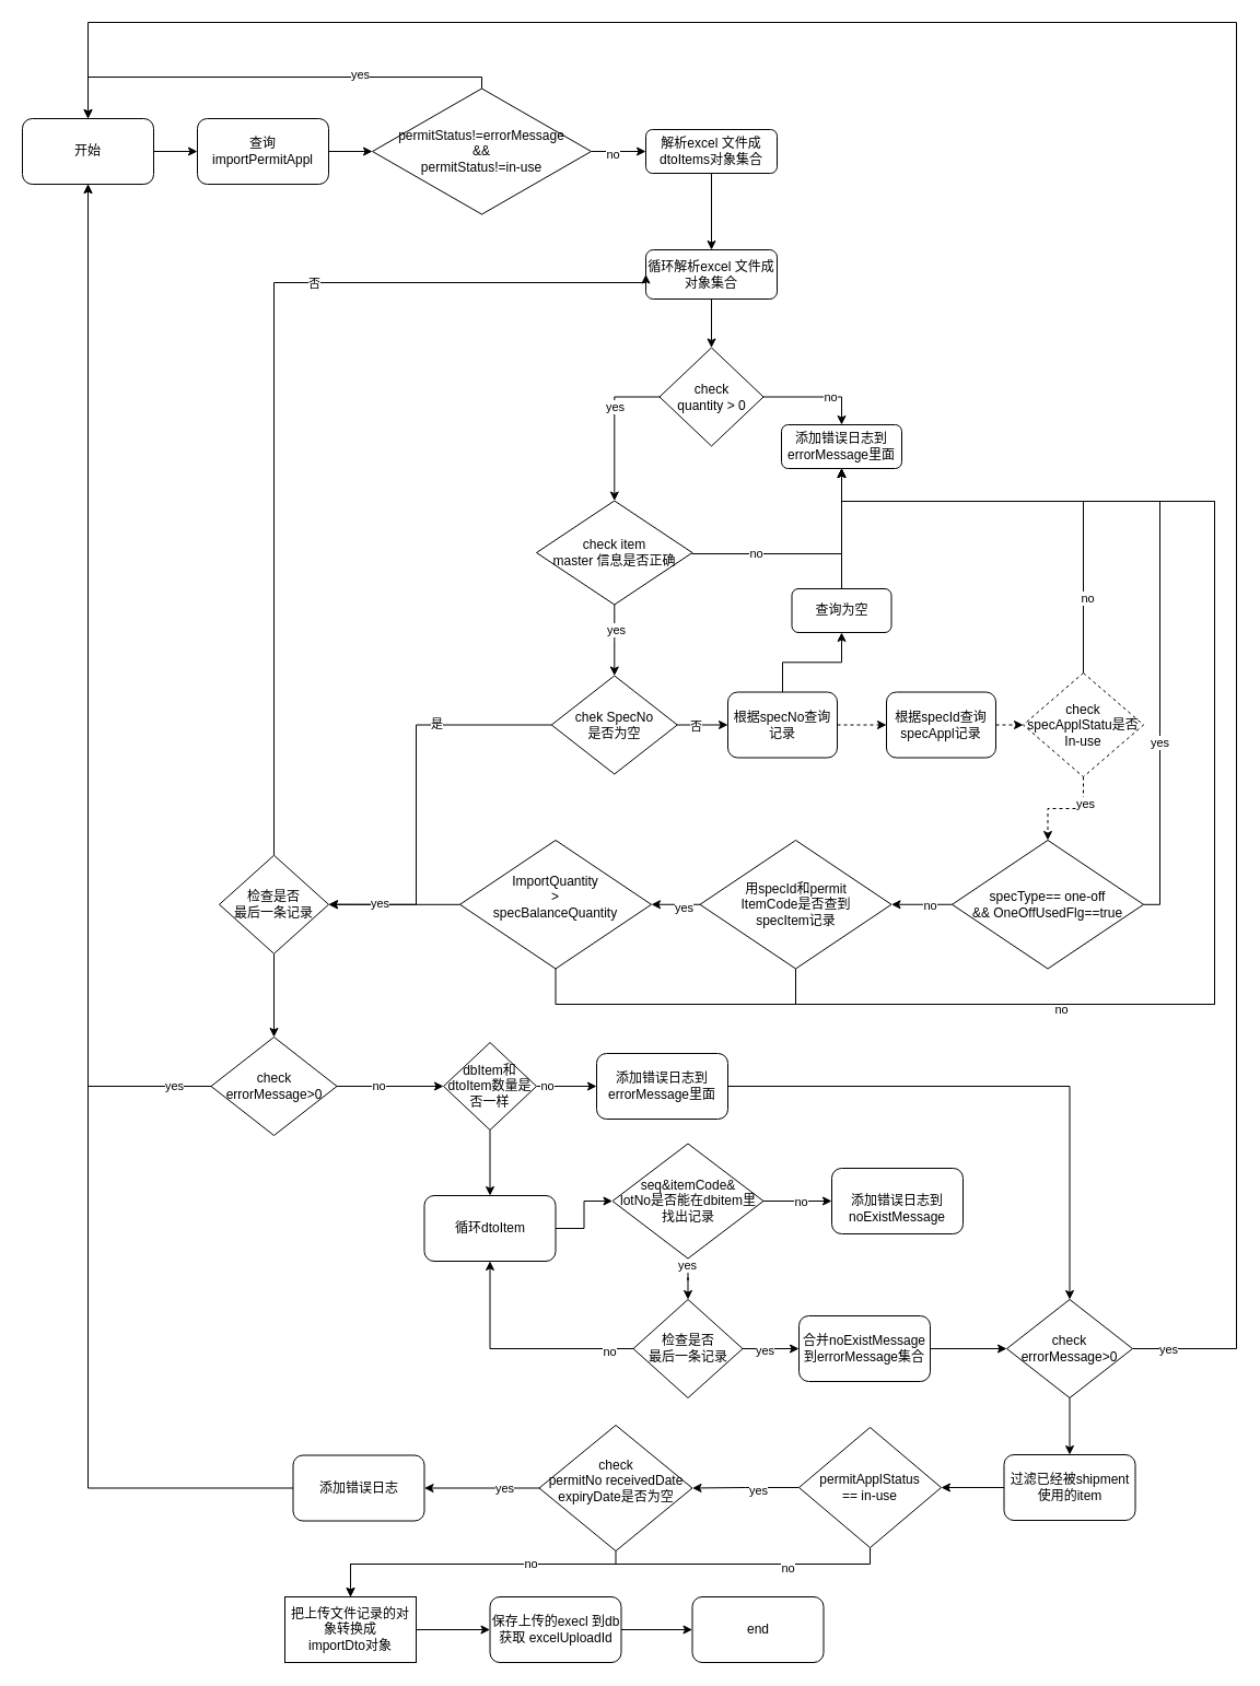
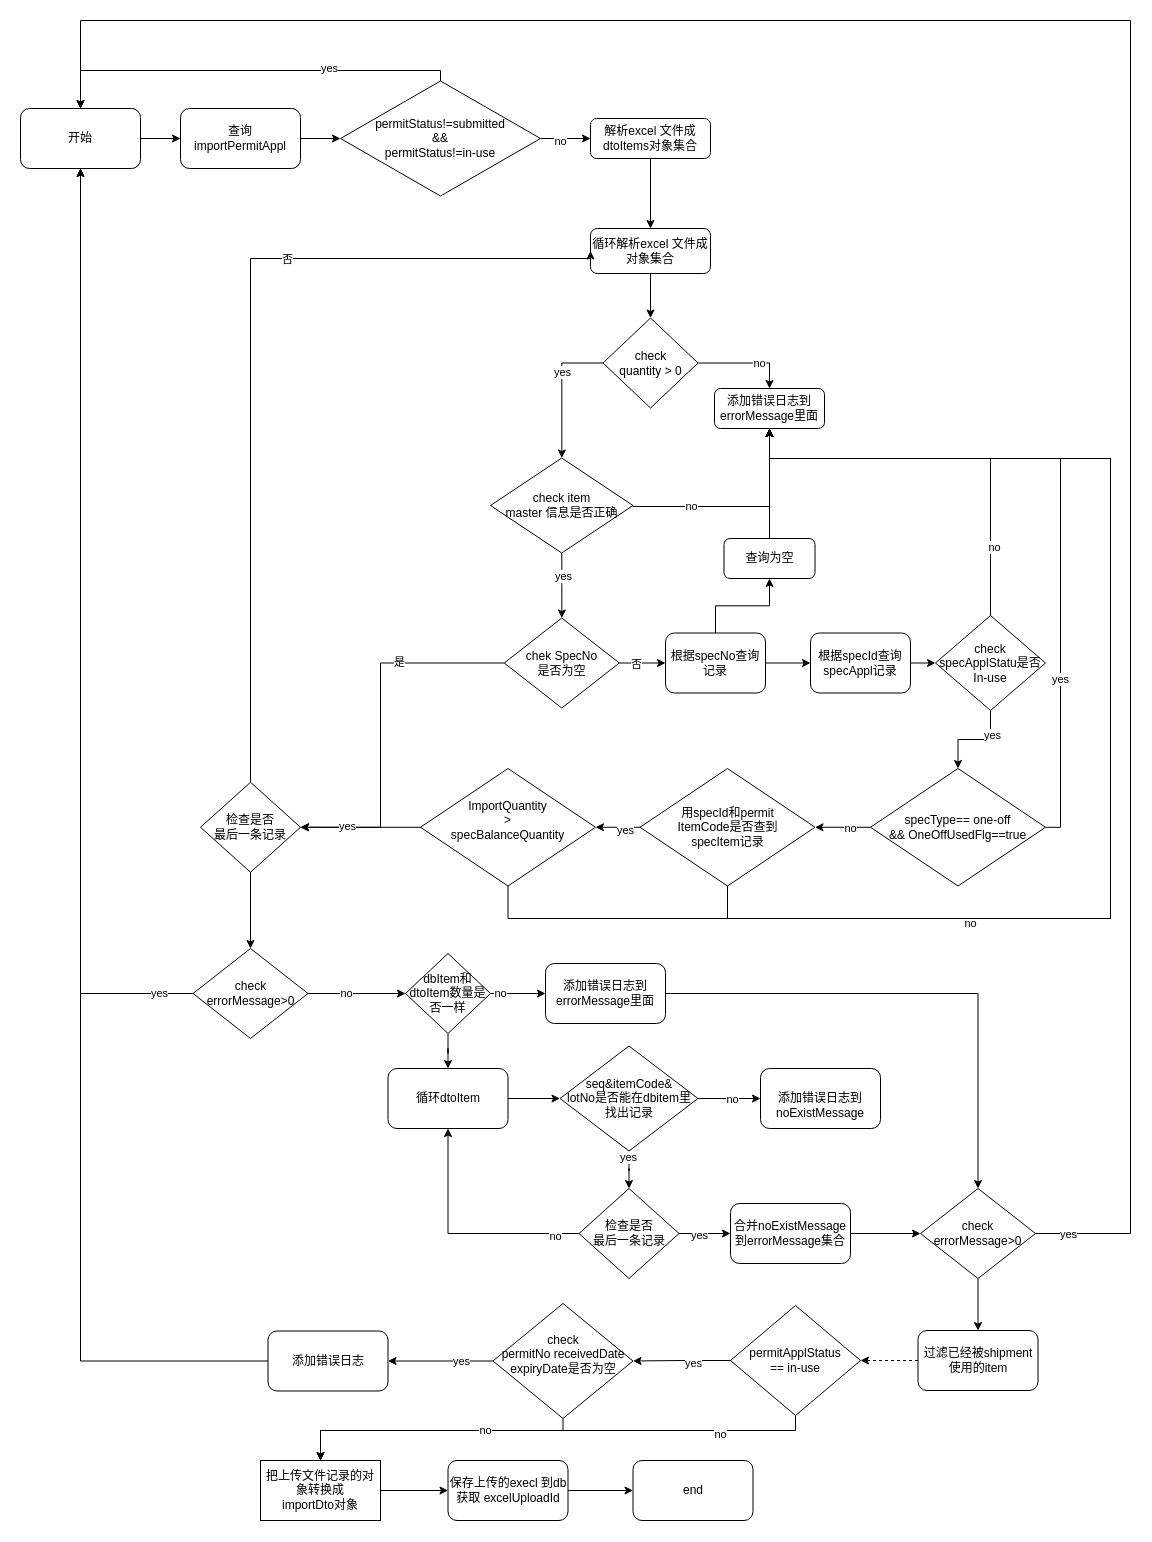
- <mxCell id="10" value="&lt;div&gt;permitStatus!=errorMessage&lt;/div&gt;&lt;div&gt;&amp;amp;&amp;amp;&lt;/div&gt;&lt;div&gt;permitStatus!=in-use&lt;/div&gt;" style="rhombus;whiteSpace=wrap;html=1;" parent="1" vertex="1"><mxGeometry x="340" y="80.5" width="200" height="115" as="geometry" /></mxCell>
+ <mxCell id="10" value="&lt;div&gt;permitStatus!=submitted&lt;/div&gt;&lt;div&gt;&amp;amp;&amp;amp;&lt;/div&gt;&lt;div&gt;permitStatus!=in-use&lt;/div&gt;" style="rhombus;whiteSpace=wrap;html=1;" parent="1" vertex="1"><mxGeometry x="340" y="80.5" width="200" height="115" as="geometry" /></mxCell>
- <mxCell id="31" value="" style="edgeStyle=orthogonalEdgeStyle;rounded=0;orthogonalLoop=1;jettySize=auto;html=1;entryX=0;entryY=0.5;entryDx=0;entryDy=0;dashed=1;" parent="1" source="33" target="109" edge="1"><mxGeometry relative="1" as="geometry"><mxPoint x="930" y="663" as="targetPoint" /></mxGeometry></mxCell>
+ <mxCell id="31" value="" style="edgeStyle=orthogonalEdgeStyle;rounded=0;orthogonalLoop=1;jettySize=auto;html=1;entryX=0;entryY=0.5;entryDx=0;entryDy=0;" parent="1" source="33" target="109" edge="1"><mxGeometry relative="1" as="geometry"><mxPoint x="930" y="663" as="targetPoint" /></mxGeometry></mxCell>
- <mxCell id="108" style="edgeStyle=orthogonalEdgeStyle;rounded=0;orthogonalLoop=1;jettySize=auto;html=1;exitX=1;exitY=0.5;exitDx=0;exitDy=0;entryX=0;entryY=0.5;entryDx=0;entryDy=0;dashed=1;" edge="1" parent="1" source="109" target="38"><mxGeometry relative="1" as="geometry" /></mxCell>
+ <mxCell id="108" style="edgeStyle=orthogonalEdgeStyle;rounded=0;orthogonalLoop=1;jettySize=auto;html=1;exitX=1;exitY=0.5;exitDx=0;exitDy=0;entryX=0;entryY=0.5;entryDx=0;entryDy=0;" edge="1" parent="1" source="109" target="38"><mxGeometry relative="1" as="geometry" /></mxCell>
- <mxCell id="38" value="&lt;div&gt;check specApplStatu是否&lt;/div&gt;&lt;div&gt;In-use&lt;br&gt;&lt;/div&gt;" style="rhombus;whiteSpace=wrap;html=1;dashed=1;" parent="1" vertex="1"><mxGeometry x="935" y="615" width="110" height="95" as="geometry" /></mxCell>
+ <mxCell id="38" value="&lt;div&gt;check specApplStatu是否&lt;/div&gt;&lt;div&gt;In-use&lt;br&gt;&lt;/div&gt;" style="rhombus;whiteSpace=wrap;html=1;" parent="1" vertex="1"><mxGeometry x="935" y="615" width="110" height="95" as="geometry" /></mxCell>
- <mxCell id="36" value="" style="edgeStyle=orthogonalEdgeStyle;rounded=0;orthogonalLoop=1;jettySize=auto;html=1;dashed=1;" parent="1" source="38" target="45" edge="1"><mxGeometry relative="1" as="geometry" /></mxCell>
+ <mxCell id="36" value="" style="edgeStyle=orthogonalEdgeStyle;rounded=0;orthogonalLoop=1;jettySize=auto;html=1;" parent="1" source="38" target="45" edge="1"><mxGeometry relative="1" as="geometry" /></mxCell>
- <mxCell id="71" value="循环dtoItem" style="rounded=1;whiteSpace=wrap;html=1;" parent="1" vertex="1"><mxGeometry x="387.5" y="1093" width="120" height="60" as="geometry" /></mxCell>
+ <mxCell id="71" value="循环dtoItem" style="rounded=1;whiteSpace=wrap;html=1;" parent="1" vertex="1"><mxGeometry x="387.5" y="1068" width="120" height="60" as="geometry" /></mxCell>
- <mxCell id="89" value="" style="edgeStyle=orthogonalEdgeStyle;rounded=0;orthogonalLoop=1;jettySize=auto;html=1;entryX=1;entryY=0.5;entryDx=0;entryDy=0;" parent="1" source="90" target="95" edge="1"><mxGeometry relative="1" as="geometry"><mxPoint x="837.5" y="1360" as="targetPoint" /></mxGeometry></mxCell>
+ <mxCell id="89" value="" style="edgeStyle=orthogonalEdgeStyle;rounded=0;orthogonalLoop=1;jettySize=auto;html=1;entryX=1;entryY=0.5;entryDx=0;entryDy=0;dashed=1;" parent="1" source="90" target="95" edge="1"><mxGeometry relative="1" as="geometry"><mxPoint x="837.5" y="1360" as="targetPoint" /></mxGeometry></mxCell>
